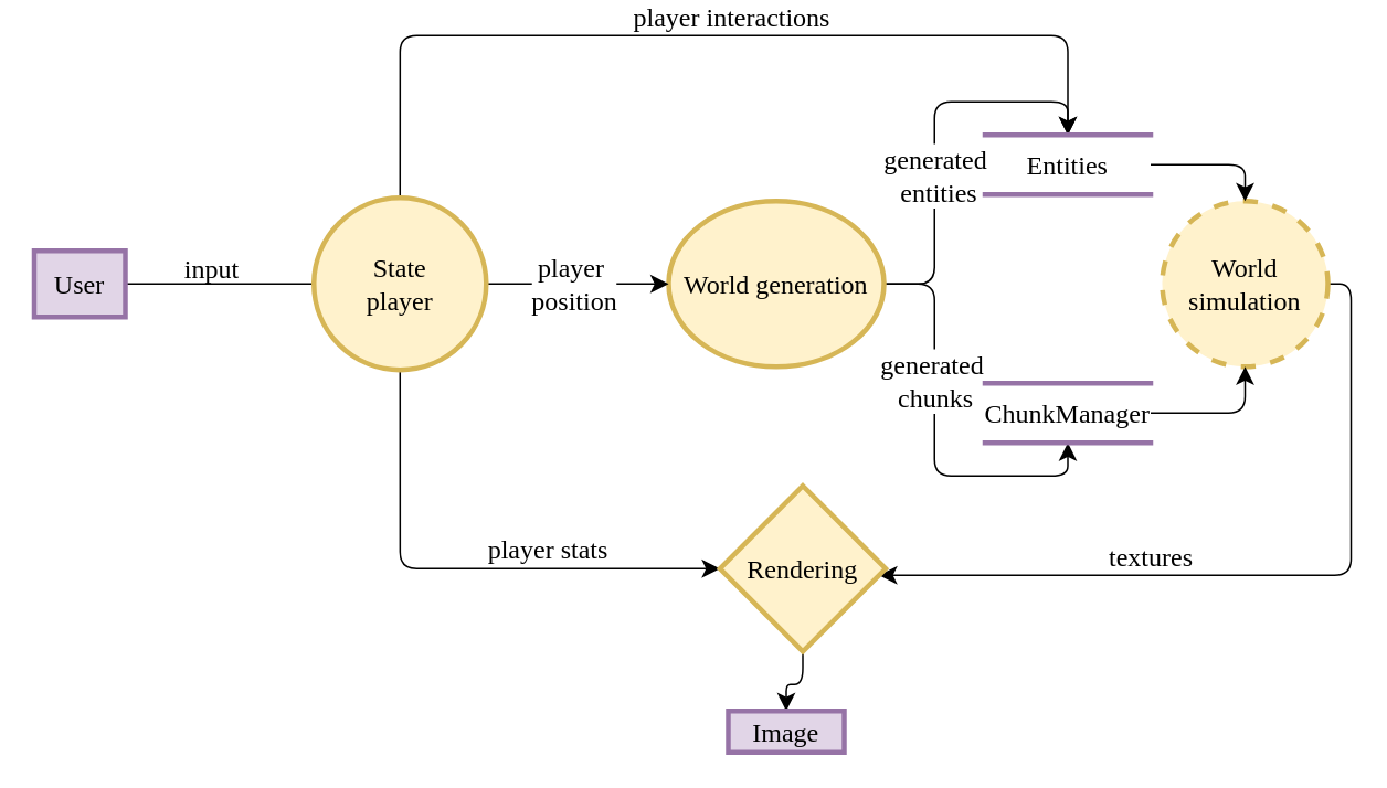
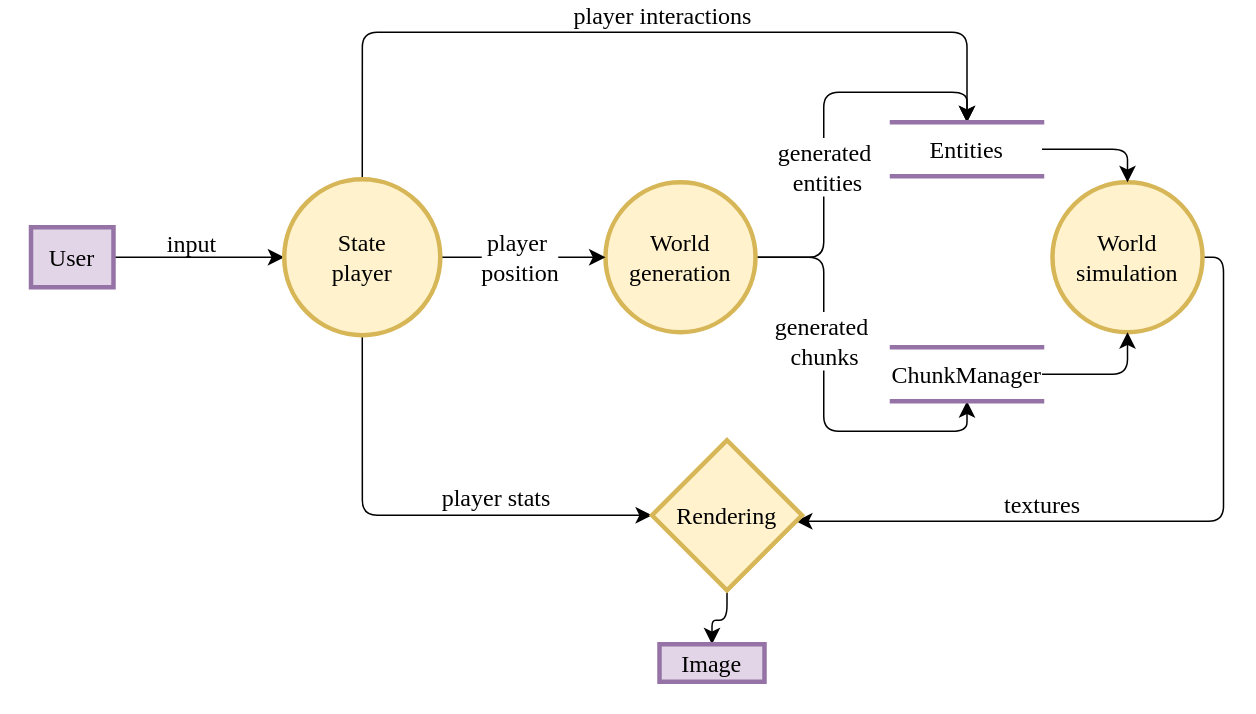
- <mxCell id="2" style="edgeStyle=orthogonalEdgeStyle;rounded=1;orthogonalLoop=1;jettySize=auto;html=1;entryX=0;entryY=0.5;entryDx=0;entryDy=0;fontFamily=Garamond;fontSize=16;fontColor=#000000;startSize=8;endSize=8;curved=0;strokeColor=#000000;endArrow=none;" parent="1" source="4" target="16" edge="1"><mxGeometry relative="1" as="geometry" /></mxCell>
+ <mxCell id="2" style="edgeStyle=orthogonalEdgeStyle;rounded=1;orthogonalLoop=1;jettySize=auto;html=1;entryX=0;entryY=0.5;entryDx=0;entryDy=0;fontFamily=Garamond;fontSize=16;fontColor=#000000;startSize=8;endSize=8;curved=0;strokeColor=#000000;" parent="1" source="4" target="16" edge="1"><mxGeometry relative="1" as="geometry" /></mxCell>
- <mxCell id="9" value="World generation" style="ellipse;whiteSpace=wrap;html=1;aspect=fixed;fontSize=16;fillColor=#fff2cc;strokeColor=#d6b656;strokeWidth=3;fontFamily=Garamond;fontColor=#000000;" parent="1" vertex="1"><mxGeometry x="403" y="120" width="130" height="100" as="geometry" /></mxCell>
+ <mxCell id="9" value="World generation" style="ellipse;whiteSpace=wrap;html=1;aspect=fixed;fontSize=16;fillColor=#fff2cc;strokeColor=#d6b656;strokeWidth=3;fontFamily=Garamond;fontColor=#000000;" parent="1" vertex="1"><mxGeometry x="403" y="120" width="100" height="100" as="geometry" /></mxCell>
- <mxCell id="19" value="World simulation" style="ellipse;whiteSpace=wrap;html=1;aspect=fixed;fontSize=16;fillColor=#fff2cc;strokeColor=#d6b656;strokeWidth=3;fontFamily=Garamond;fontColor=#000000;dashed=1;" parent="1" vertex="1"><mxGeometry x="701" y="120" width="100" height="100" as="geometry" /></mxCell>
+ <mxCell id="19" value="World simulation" style="ellipse;whiteSpace=wrap;html=1;aspect=fixed;fontSize=16;fillColor=#fff2cc;strokeColor=#d6b656;strokeWidth=3;fontFamily=Garamond;fontColor=#000000;" parent="1" vertex="1"><mxGeometry x="701" y="120" width="100" height="100" as="geometry" /></mxCell>
